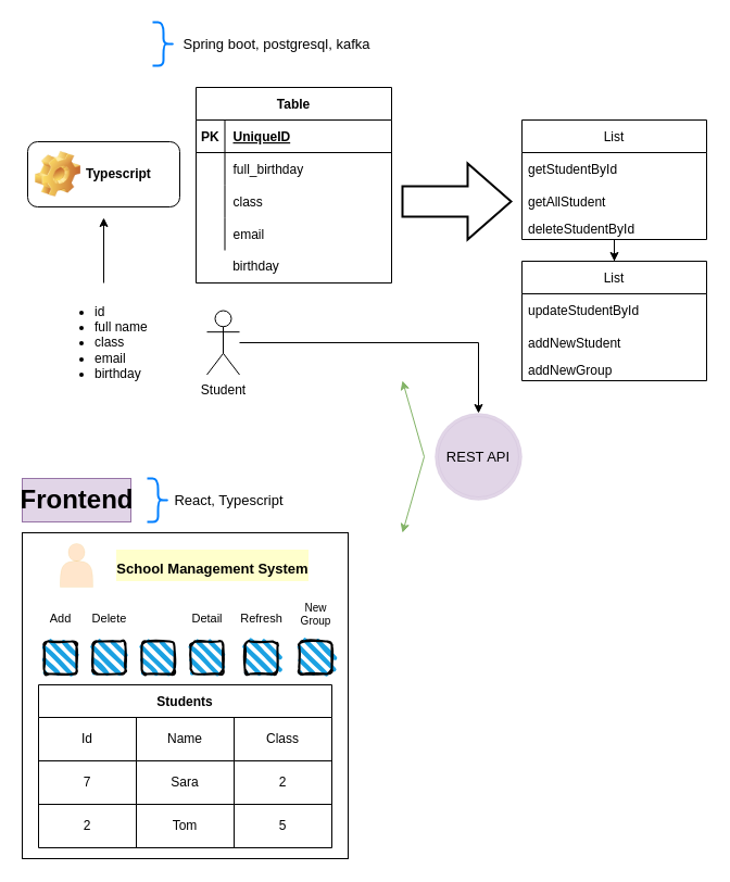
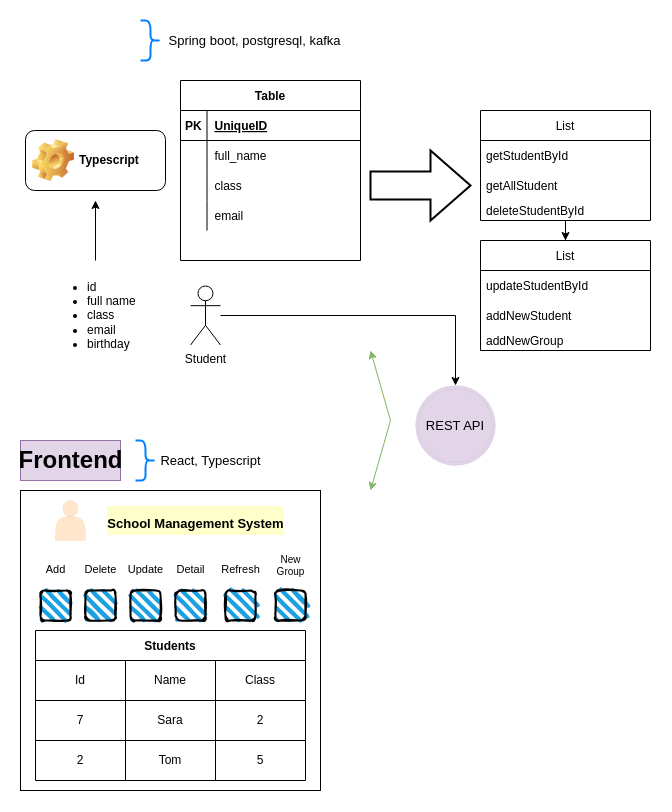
- <mxCell id="13" value="full_birthday" style="shape=partialRectangle;connectable=0;fillColor=none;top=0;left=0;bottom=0;right=0;align=left;spacingLeft=6;overflow=hidden;" vertex="1" parent="11"><mxGeometry x="26.5" width="153.5" height="30" as="geometry"><mxRectangle width="153.5" height="30" as="alternateBounds" /></mxGeometry></mxCell>
+ <mxCell id="13" value="full_name" style="shape=partialRectangle;connectable=0;fillColor=none;top=0;left=0;bottom=0;right=0;align=left;spacingLeft=6;overflow=hidden;" vertex="1" parent="11"><mxGeometry x="26.5" width="153.5" height="30" as="geometry"><mxRectangle width="153.5" height="30" as="alternateBounds" /></mxGeometry></mxCell>
- <mxCell id="20" value="birthday&lt;br&gt;" style="text;html=1;align=center;verticalAlign=middle;resizable=0;points=[];autosize=1;strokeColor=none;fillColor=none;" vertex="1" parent="1"><mxGeometry x="200" y="230" width="70" height="30" as="geometry" /></mxCell>
- <mxCell id="61" value="REST API" style="ellipse;shape=doubleEllipse;whiteSpace=wrap;html=1;aspect=fixed;labelBackgroundColor=none;labelBorderColor=none;fontSize=13;strokeWidth=0;fillColor=#e1d5e7;strokeColor=#9673a6;" vertex="1" parent="1"><mxGeometry x="400" y="380" width="80" height="80" as="geometry" /></mxCell>
+ <mxCell id="61" value="REST API" style="ellipse;shape=doubleEllipse;whiteSpace=wrap;html=1;aspect=fixed;labelBackgroundColor=none;labelBorderColor=none;fontSize=13;strokeWidth=0;fillColor=#e1d5e7;strokeColor=#9673a6;" vertex="1" parent="1"><mxGeometry x="415" y="385" width="80" height="80" as="geometry" /></mxCell>
+ <mxCell id="53" value="&lt;span style=&quot;font-weight: normal; font-size: 11px;&quot;&gt;&lt;font style=&quot;font-size: 11px;&quot;&gt;Update&lt;/font&gt;&lt;/span&gt;" style="text;strokeColor=none;fillColor=none;html=1;fontSize=24;fontStyle=1;verticalAlign=middle;align=center;" vertex="1" parent="1"><mxGeometry x="130" y="550" width="30" height="30" as="geometry" /></mxCell>
